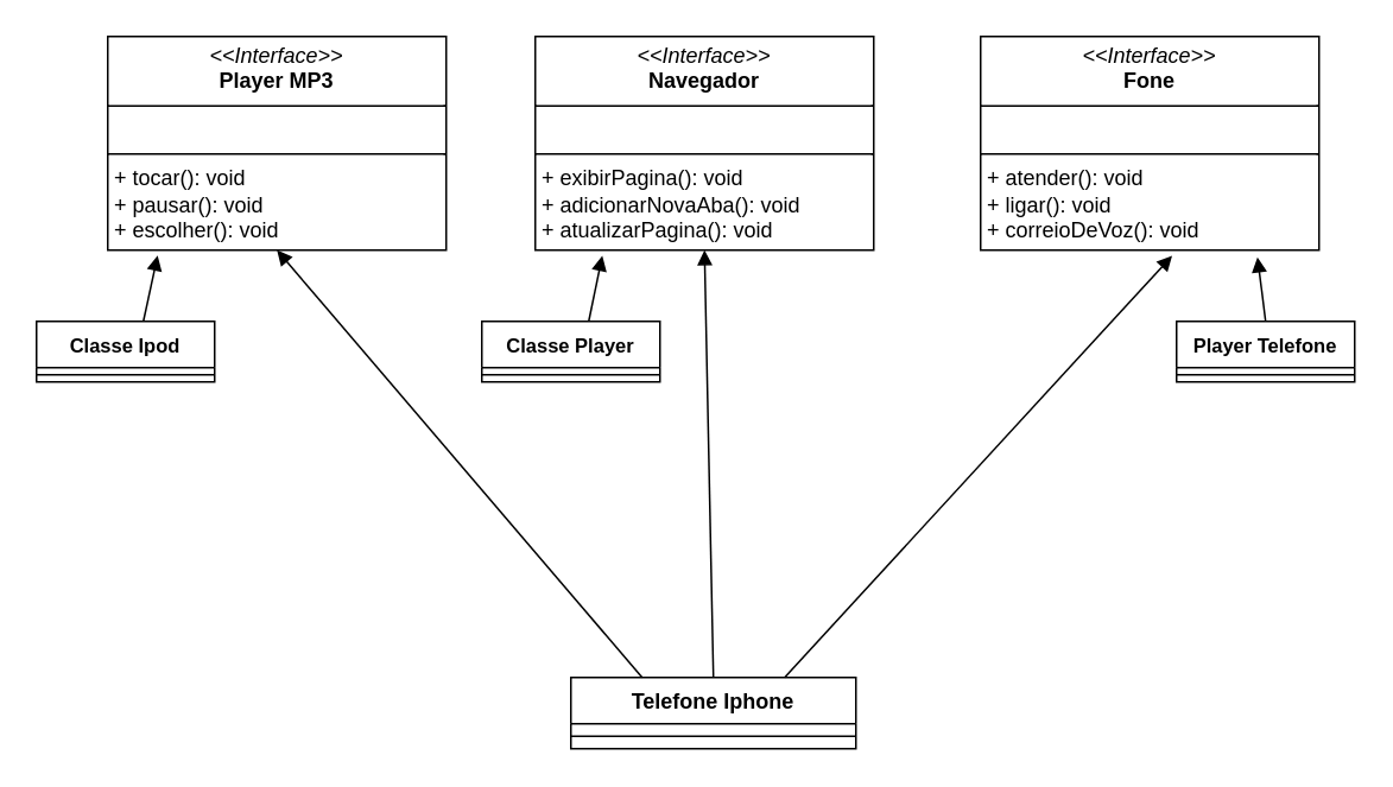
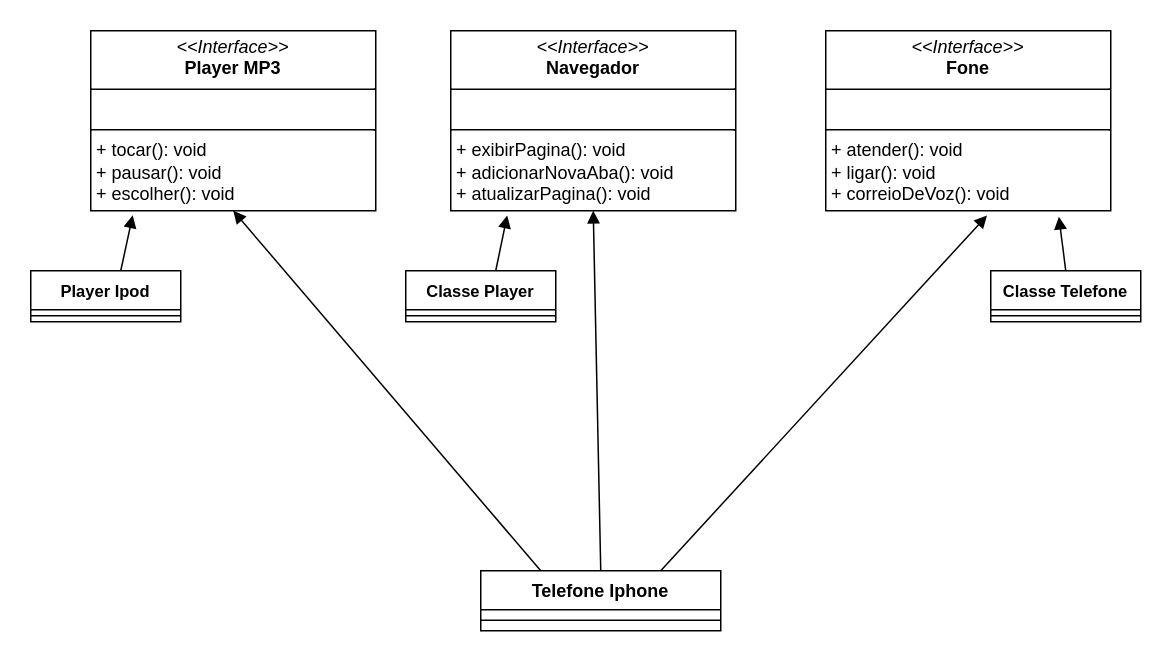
- <mxCell id="10" value="&lt;font style=&quot;font-size: 11px;&quot;&gt;Classe Ipod&lt;/font&gt;" style="swimlane;fontStyle=1;align=center;verticalAlign=top;childLayout=stackLayout;horizontal=1;startSize=26;horizontalStack=0;resizeParent=1;resizeParentMax=0;resizeLast=0;collapsible=1;marginBottom=0;whiteSpace=wrap;html=1;" vertex="1" parent="1"><mxGeometry x="20" y="180" width="100" height="34" as="geometry" /></mxCell>
+ <mxCell id="10" value="&lt;font style=&quot;font-size: 11px;&quot;&gt;Player Ipod&lt;/font&gt;" style="swimlane;fontStyle=1;align=center;verticalAlign=top;childLayout=stackLayout;horizontal=1;startSize=26;horizontalStack=0;resizeParent=1;resizeParentMax=0;resizeLast=0;collapsible=1;marginBottom=0;whiteSpace=wrap;html=1;" vertex="1" parent="1"><mxGeometry x="20" y="180" width="100" height="34" as="geometry" /></mxCell>
- <mxCell id="14" value="&lt;font style=&quot;font-size: 11px;&quot;&gt;Player Telefone&lt;/font&gt;" style="swimlane;fontStyle=1;align=center;verticalAlign=top;childLayout=stackLayout;horizontal=1;startSize=26;horizontalStack=0;resizeParent=1;resizeParentMax=0;resizeLast=0;collapsible=1;marginBottom=0;whiteSpace=wrap;html=1;" vertex="1" parent="1"><mxGeometry x="660" y="180" width="100" height="34" as="geometry" /></mxCell>
+ <mxCell id="14" value="&lt;font style=&quot;font-size: 11px;&quot;&gt;Classe Telefone&lt;/font&gt;" style="swimlane;fontStyle=1;align=center;verticalAlign=top;childLayout=stackLayout;horizontal=1;startSize=26;horizontalStack=0;resizeParent=1;resizeParentMax=0;resizeLast=0;collapsible=1;marginBottom=0;whiteSpace=wrap;html=1;" vertex="1" parent="1"><mxGeometry x="660" y="180" width="100" height="34" as="geometry" /></mxCell>
